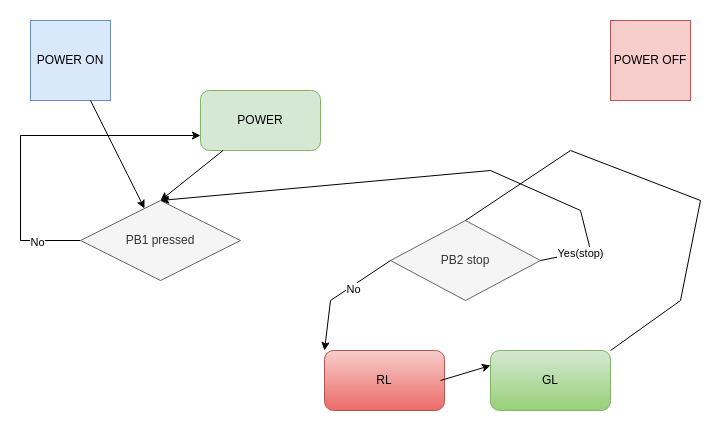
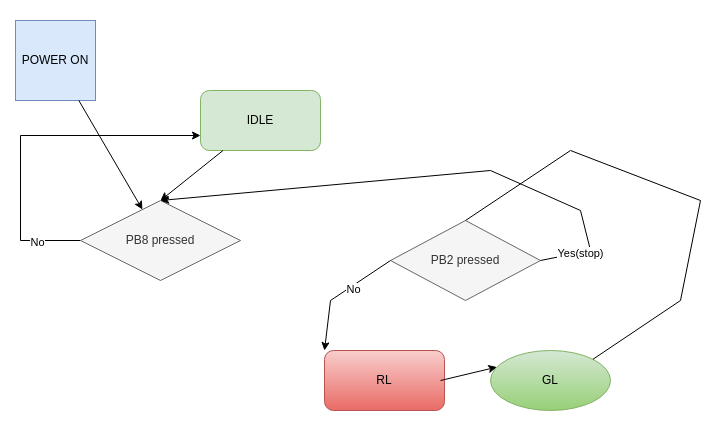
- <mxCell id="2" value="POWER ON" style="whiteSpace=wrap;html=1;aspect=fixed;fillColor=#dae8fc;strokeColor=#6c8ebf;" vertex="1" parent="1"><mxGeometry x="30" y="20" width="80" height="80" as="geometry" /></mxCell>
+ <mxCell id="2" value="POWER ON" style="whiteSpace=wrap;html=1;aspect=fixed;fillColor=#dae8fc;strokeColor=#6c8ebf;" vertex="1" parent="1"><mxGeometry x="15" y="20" width="80" height="80" as="geometry" /></mxCell>
- <mxCell id="3" value="POWER OFF" style="whiteSpace=wrap;html=1;aspect=fixed;fillColor=#f8cecc;strokeColor=#b85450;" vertex="1" parent="1"><mxGeometry x="610" y="20" width="80" height="80" as="geometry" /></mxCell>
- <mxCell id="4" value="POWER" style="rounded=1;whiteSpace=wrap;html=1;fillColor=#d5e8d4;strokeColor=#82b366;" vertex="1" parent="1"><mxGeometry x="200" y="90" width="120" height="60" as="geometry" /></mxCell>
+ <mxCell id="4" value="IDLE" style="rounded=1;whiteSpace=wrap;html=1;fillColor=#d5e8d4;strokeColor=#82b366;" vertex="1" parent="1"><mxGeometry x="200" y="90" width="120" height="60" as="geometry" /></mxCell>
- <mxCell id="8" value="PB1 pressed" style="rhombus;whiteSpace=wrap;html=1;fillColor=#f5f5f5;strokeColor=#666666;fontColor=#333333;" vertex="1" parent="1"><mxGeometry x="80" y="200" width="160" height="80" as="geometry" /></mxCell>
+ <mxCell id="8" value="PB8 pressed" style="rhombus;whiteSpace=wrap;html=1;fillColor=#f5f5f5;strokeColor=#666666;fontColor=#333333;" vertex="1" parent="1"><mxGeometry x="80" y="200" width="160" height="80" as="geometry" /></mxCell>
- <mxCell id="10" value="PB2 stop" style="rhombus;whiteSpace=wrap;html=1;fillColor=#f5f5f5;strokeColor=#666666;fontColor=#333333;" vertex="1" parent="1"><mxGeometry x="390" y="220" width="150" height="80" as="geometry" /></mxCell>
+ <mxCell id="10" value="PB2 pressed" style="rhombus;whiteSpace=wrap;html=1;fillColor=#f5f5f5;strokeColor=#666666;fontColor=#333333;" vertex="1" parent="1"><mxGeometry x="390" y="220" width="150" height="80" as="geometry" /></mxCell>
- <mxCell id="14" value="GL" style="rounded=1;whiteSpace=wrap;html=1;fillColor=#d5e8d4;strokeColor=#82b366;gradientColor=#97d077;" vertex="1" parent="1"><mxGeometry x="490" y="350" width="120" height="60" as="geometry" /></mxCell>
+ <mxCell id="14" value="GL" style="ellipse;whiteSpace=wrap;html=1;fillColor=#d5e8d4;strokeColor=#82b366;gradientColor=#97d077;" vertex="1" parent="1"><mxGeometry x="490" y="350" width="120" height="60" as="geometry" /></mxCell>
